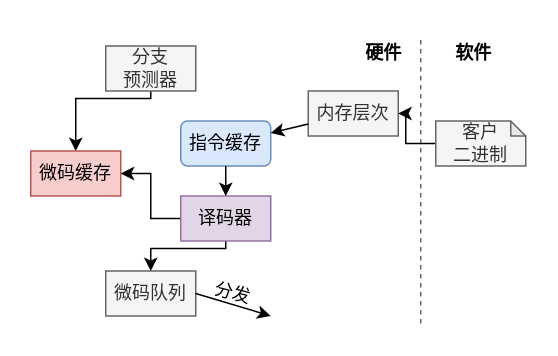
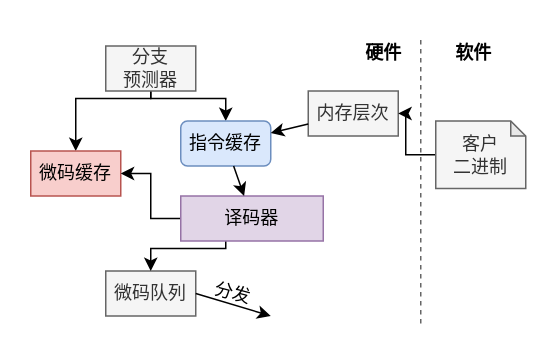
+ <mxCell id="4" style="edgeStyle=orthogonalEdgeStyle;rounded=0;orthogonalLoop=1;jettySize=auto;html=1;" parent="1" source="5" target="8" edge="1"><mxGeometry relative="1" as="geometry"><Array as="points"><mxPoint x="100" y="65" /><mxPoint x="150" y="65" /></Array></mxGeometry></mxCell>
- <mxCell id="18" value="客户&lt;br&gt;二进制" style="shape=note;whiteSpace=wrap;html=1;backgroundOutline=1;darkOpacity=0.05;size=10;fillColor=#f5f5f5;fontColor=#333333;strokeColor=#666666;" parent="1" vertex="1"><mxGeometry x="290" y="80" width="60" height="30" as="geometry" /></mxCell>
+ <mxCell id="18" value="客户&lt;br&gt;二进制" style="shape=note;whiteSpace=wrap;html=1;backgroundOutline=1;darkOpacity=0.05;size=10;fillColor=#f5f5f5;fontColor=#333333;strokeColor=#666666;" parent="1" vertex="1"><mxGeometry x="290" y="80" width="60" height="45" as="geometry" /></mxCell>
- <mxCell id="11" value="译码器" style="rounded=0;whiteSpace=wrap;html=1;fillColor=#e1d5e7;strokeColor=#9673a6;" parent="1" vertex="1"><mxGeometry x="120" y="130" width="60" height="30" as="geometry" /></mxCell>
+ <mxCell id="11" value="译码器" style="rounded=0;whiteSpace=wrap;html=1;fillColor=#e1d5e7;strokeColor=#9673a6;" parent="1" vertex="1"><mxGeometry x="120" y="130" width="95" height="30" as="geometry" /></mxCell>
